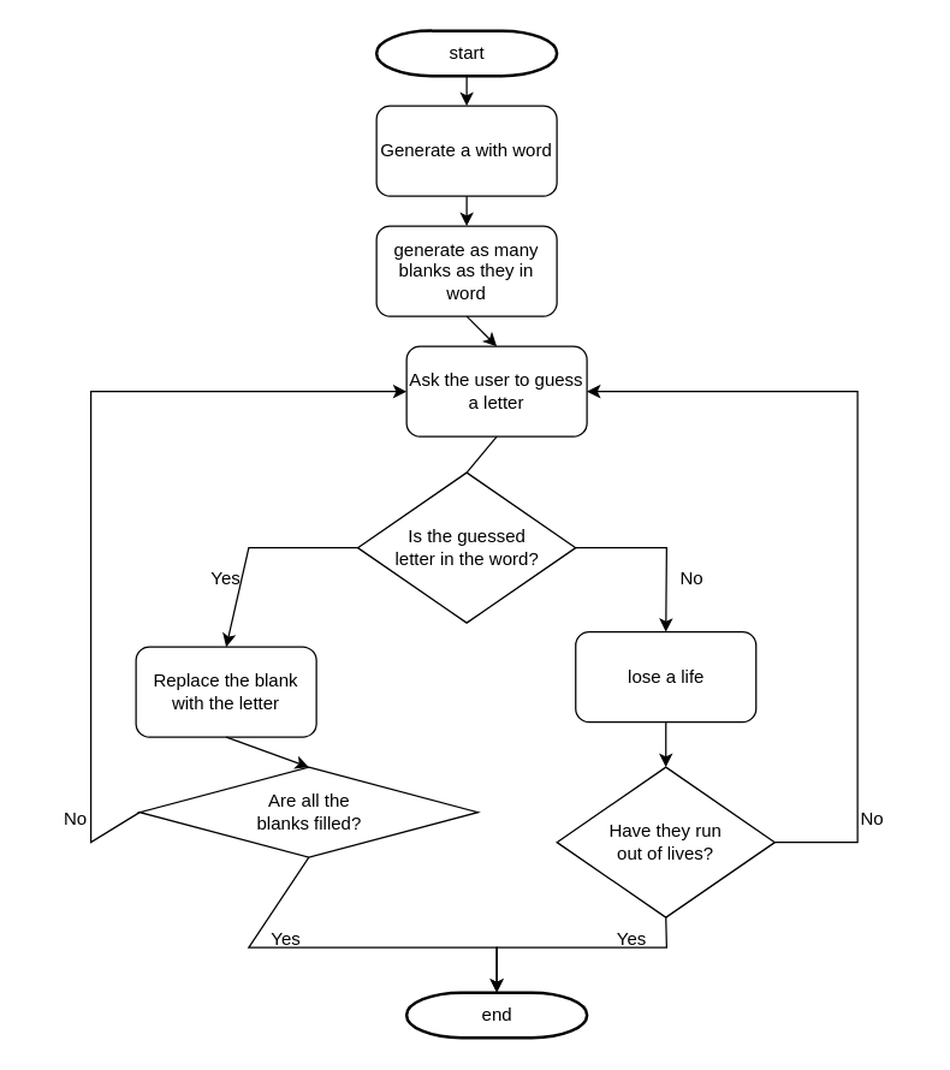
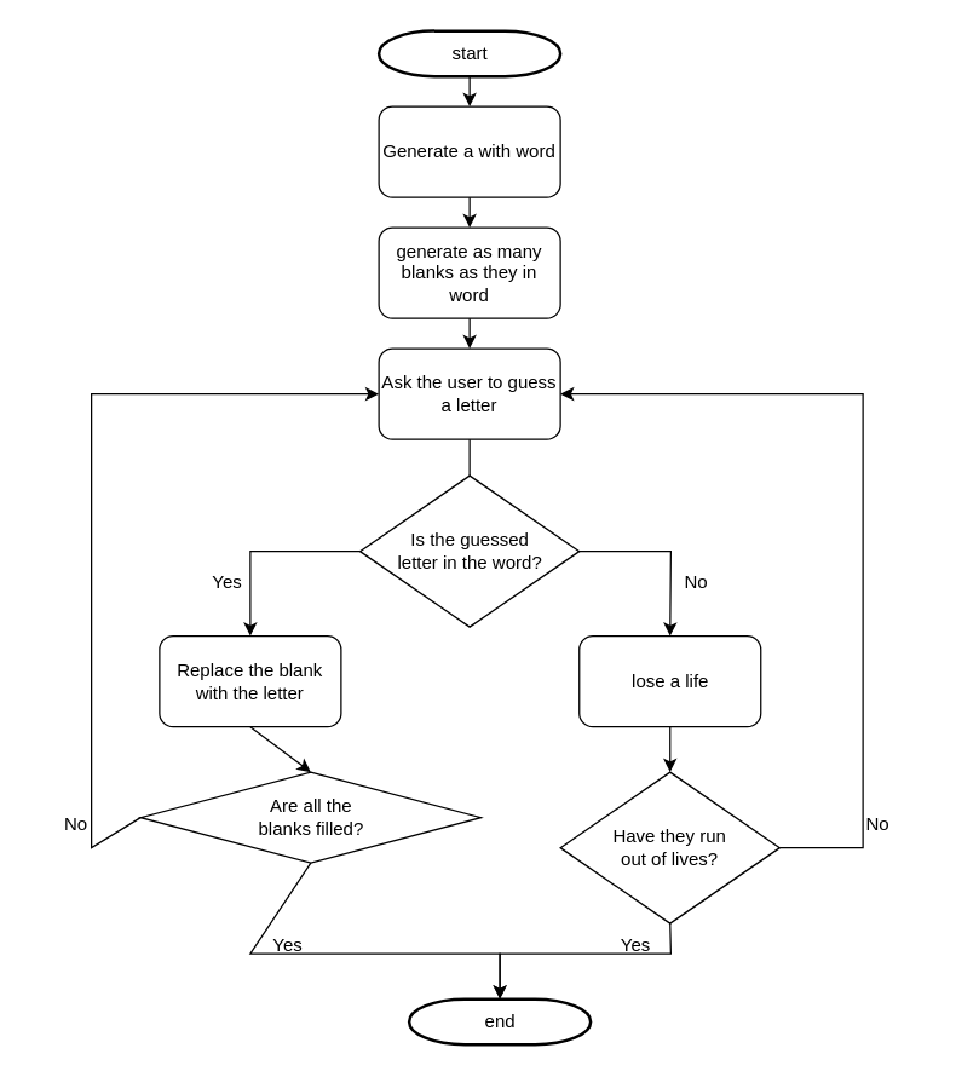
- <mxCell id="6" value="Ask the user to guess a letter" style="rounded=1;whiteSpace=wrap;html=1;" parent="1" vertex="1"><mxGeometry x="270" y="230" width="120" height="60" as="geometry" /></mxCell>
+ <mxCell id="6" value="Ask the user to guess a letter" style="rounded=1;whiteSpace=wrap;html=1;" parent="1" vertex="1"><mxGeometry x="250" y="230" width="120" height="60" as="geometry" /></mxCell>
- <mxCell id="13" value="Replace the blank with the letter" style="rounded=1;whiteSpace=wrap;html=1;" parent="1" vertex="1"><mxGeometry x="90" y="430" width="120" height="60" as="geometry" /></mxCell>
+ <mxCell id="13" value="Replace the blank with the letter" style="rounded=1;whiteSpace=wrap;html=1;" parent="1" vertex="1"><mxGeometry x="105" y="420" width="120" height="60" as="geometry" /></mxCell>
